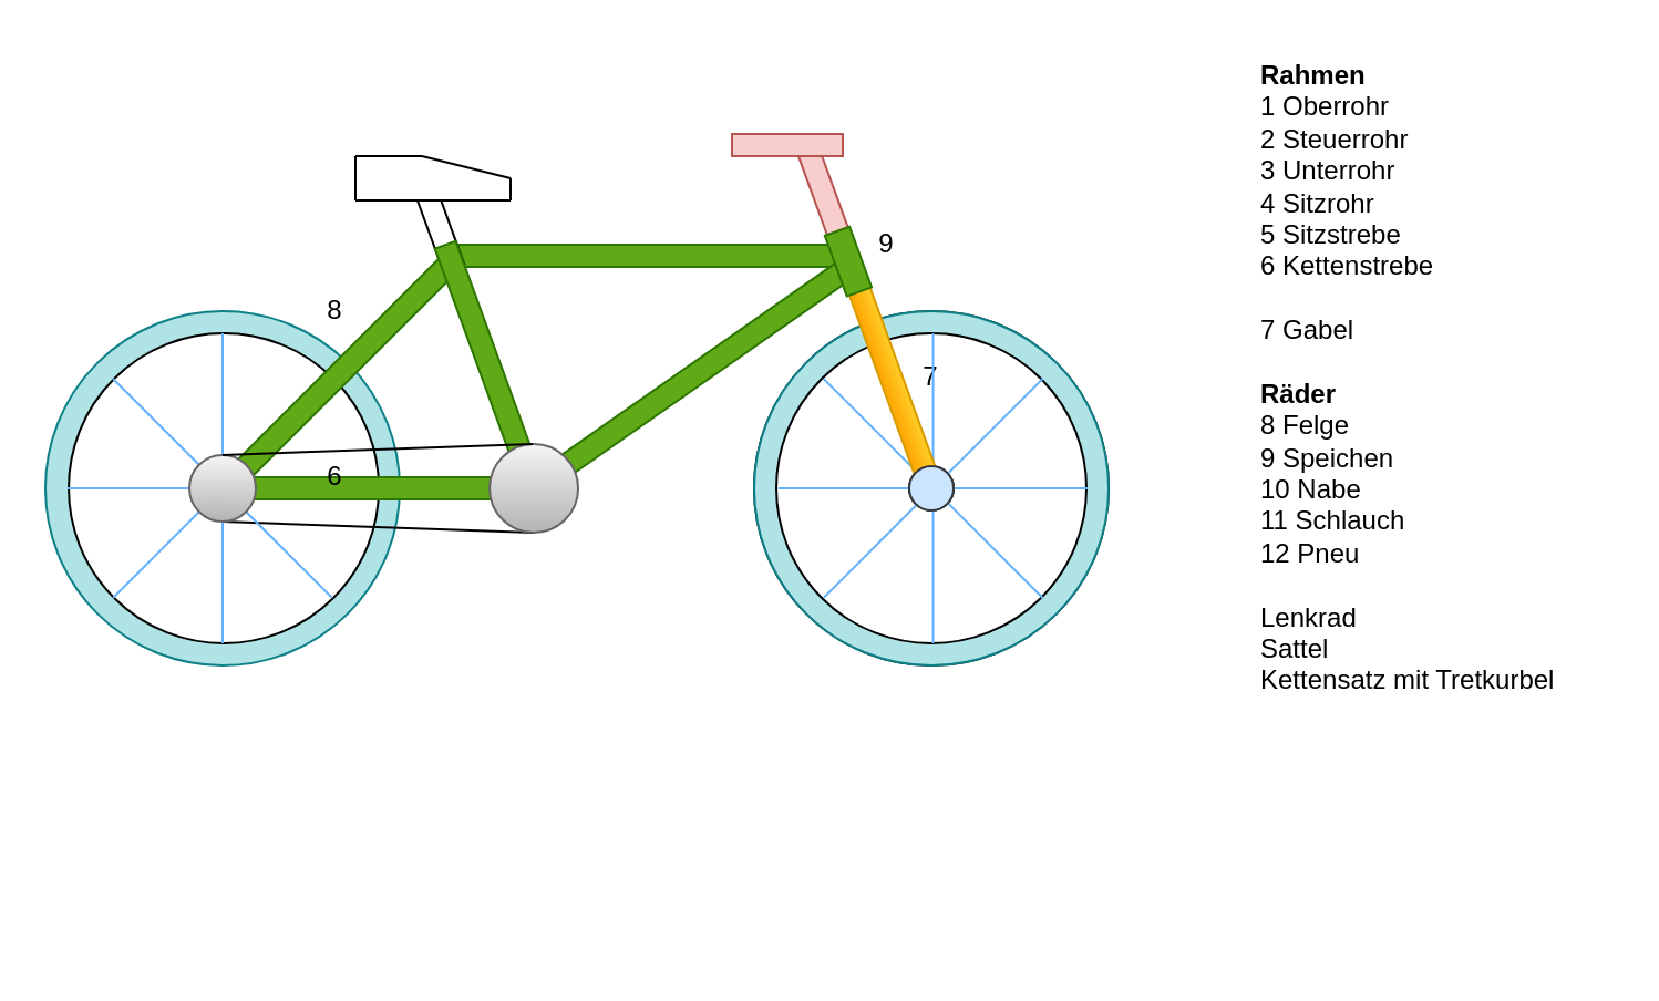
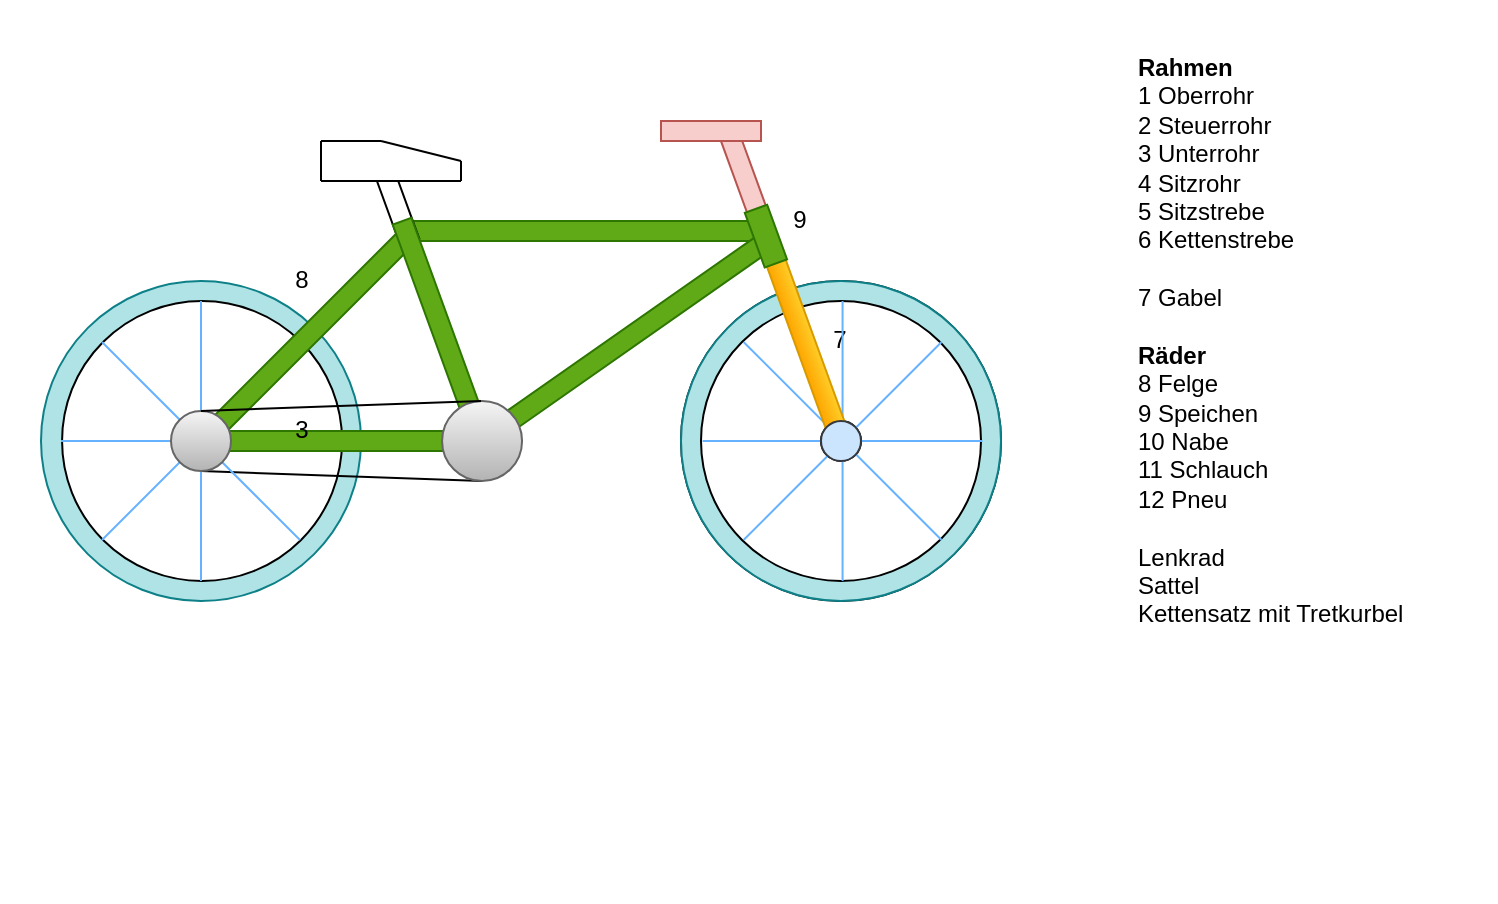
- <mxCell id="36" value="6" style="text;html=1;strokeColor=none;fillColor=none;align=center;verticalAlign=middle;whiteSpace=wrap;rounded=0;" parent="19" vertex="1"><mxGeometry x="110.53" y="65" width="40" height="20" as="geometry" /></mxCell>
+ <mxCell id="36" value="3" style="text;html=1;strokeColor=none;fillColor=none;align=center;verticalAlign=middle;whiteSpace=wrap;rounded=0;" parent="19" vertex="1"><mxGeometry x="110.53" y="65" width="40" height="20" as="geometry" /></mxCell>
